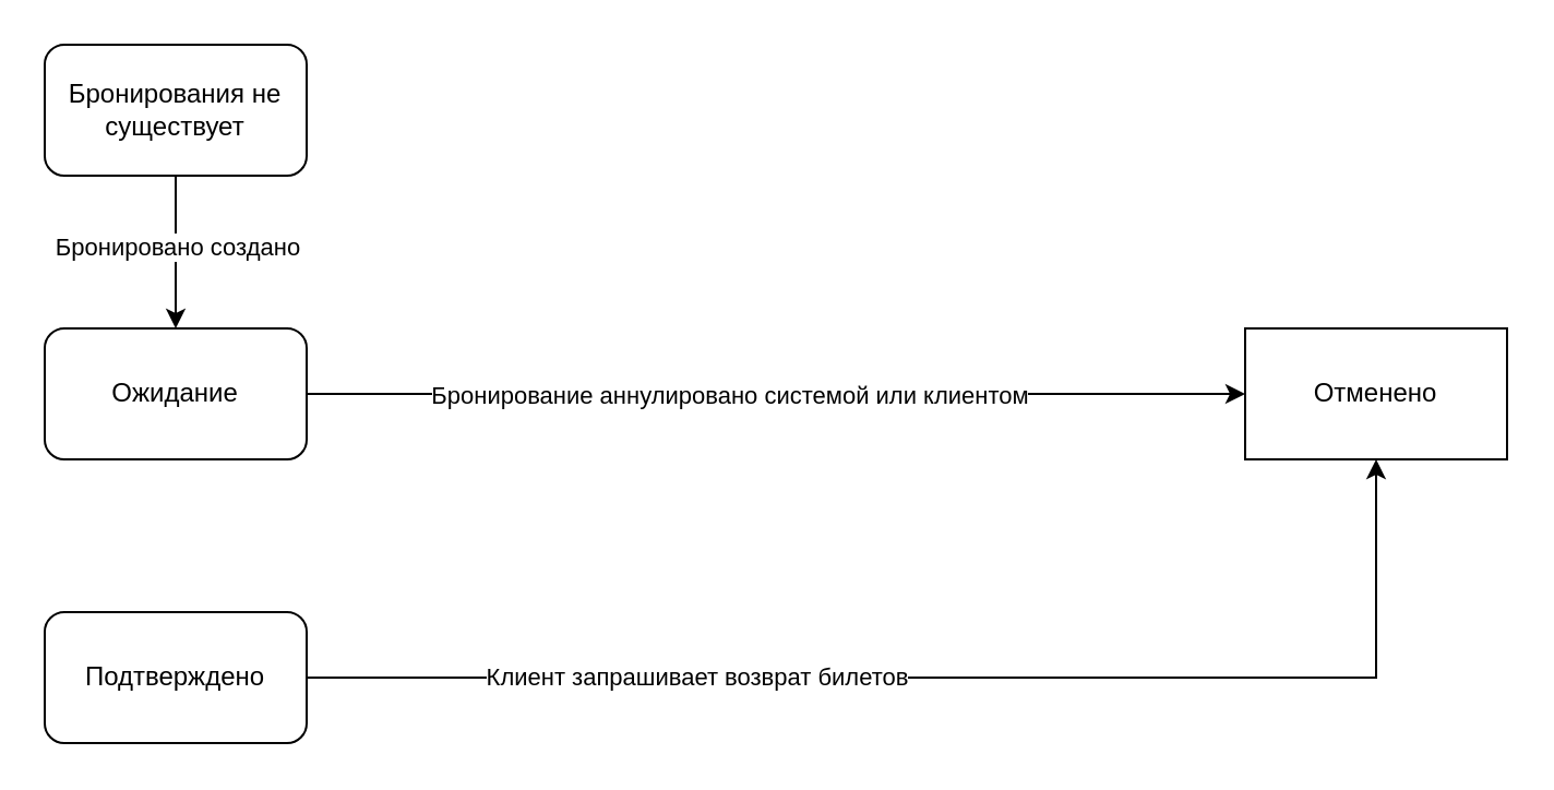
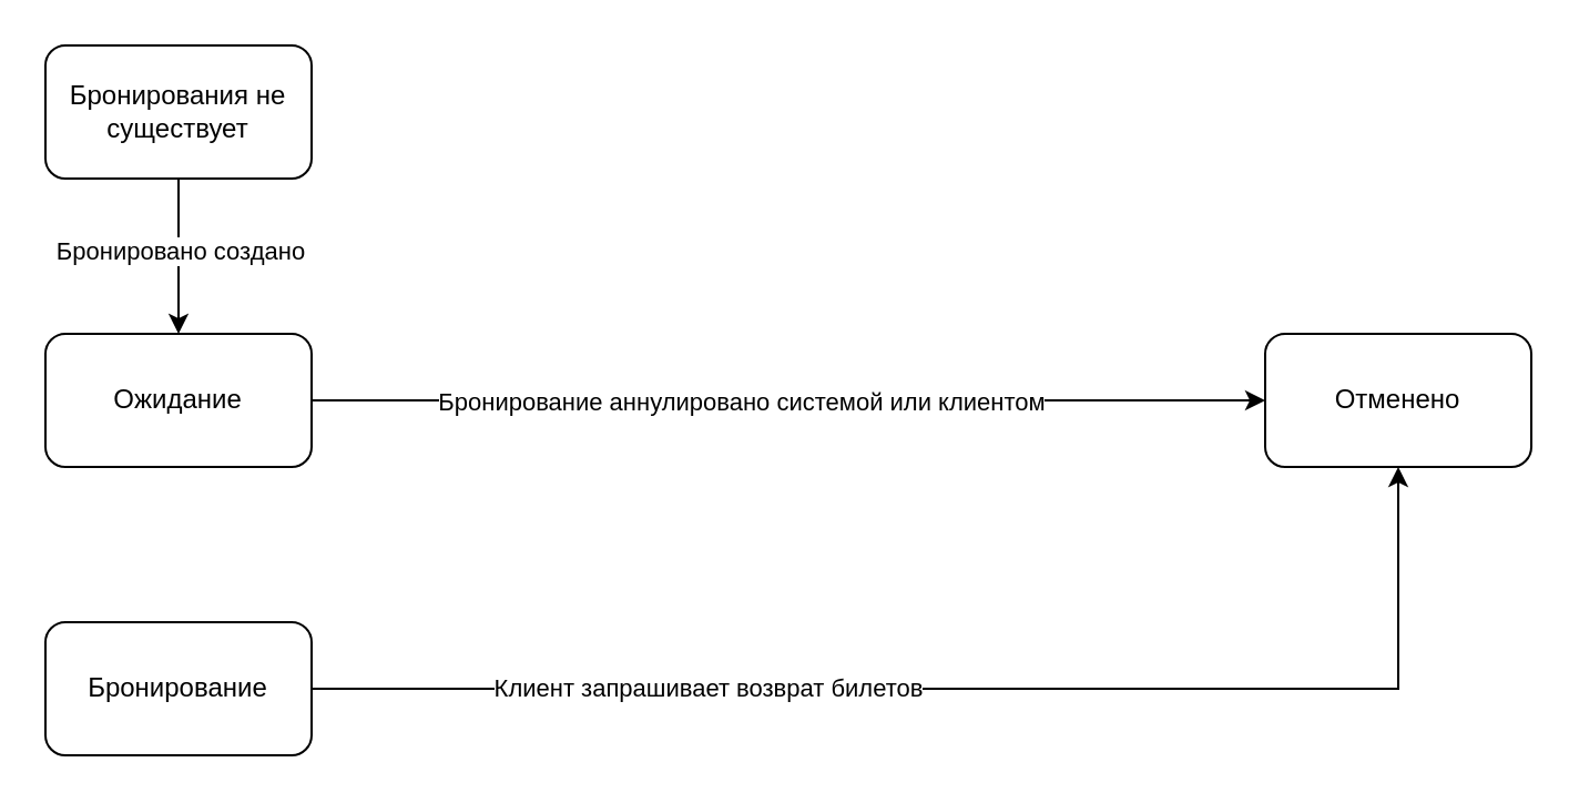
- <mxCell id="11" value="Отменено" style="whiteSpace=wrap;html=1;rounded=0;" vertex="1" parent="1"><mxGeometry x="570" y="150" width="120" height="60" as="geometry" /></mxCell>
+ <mxCell id="11" value="Отменено" style="rounded=1;whiteSpace=wrap;html=1;" vertex="1" parent="1"><mxGeometry x="570" y="150" width="120" height="60" as="geometry" /></mxCell>
- <mxCell id="10" value="Подтверждено" style="rounded=1;whiteSpace=wrap;html=1;" vertex="1" parent="1"><mxGeometry x="20" y="280" width="120" height="60" as="geometry" /></mxCell>
+ <mxCell id="10" value="Бронирование" style="rounded=1;whiteSpace=wrap;html=1;" vertex="1" parent="1"><mxGeometry x="20" y="280" width="120" height="60" as="geometry" /></mxCell>
